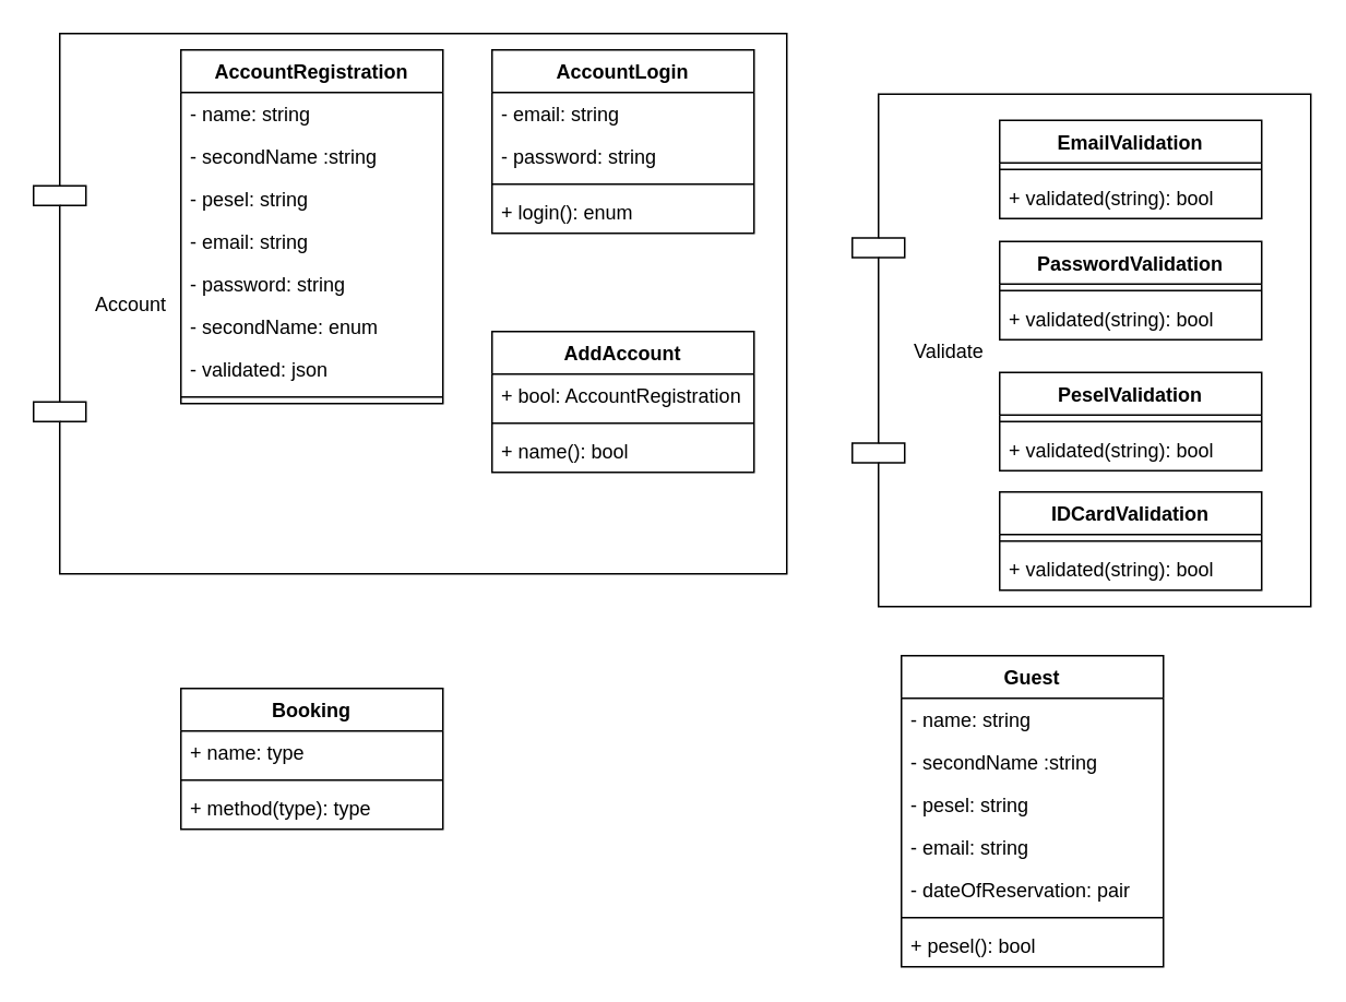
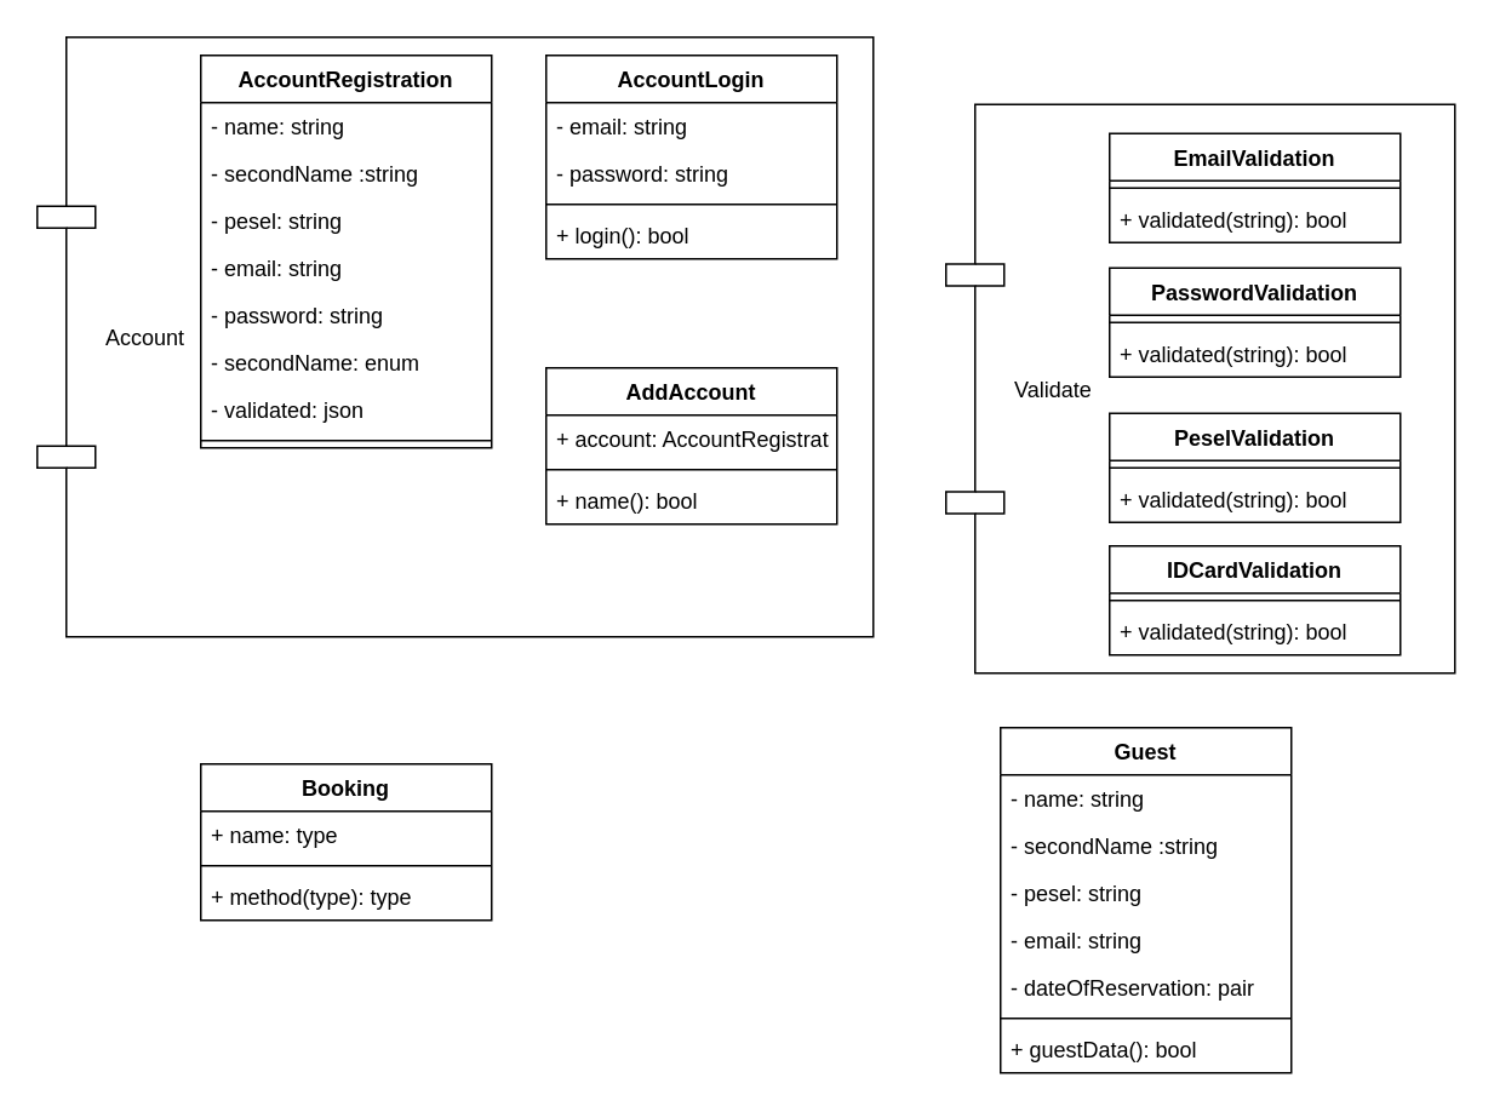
- <mxCell id="17" value="+ login(): enum" style="text;strokeColor=none;fillColor=none;align=left;verticalAlign=top;spacingLeft=4;spacingRight=4;overflow=hidden;rotatable=0;points=[[0,0.5],[1,0.5]];portConstraint=eastwest;" parent="13" vertex="1"><mxGeometry y="86" width="160" height="26" as="geometry" /></mxCell>
+ <mxCell id="17" value="+ login(): bool" style="text;strokeColor=none;fillColor=none;align=left;verticalAlign=top;spacingLeft=4;spacingRight=4;overflow=hidden;rotatable=0;points=[[0,0.5],[1,0.5]];portConstraint=eastwest;" parent="13" vertex="1"><mxGeometry y="86" width="160" height="26" as="geometry" /></mxCell>
- <mxCell id="25" value="+ bool: AccountRegistration" style="text;strokeColor=none;fillColor=none;align=left;verticalAlign=top;spacingLeft=4;spacingRight=4;overflow=hidden;rotatable=0;points=[[0,0.5],[1,0.5]];portConstraint=eastwest;" parent="24" vertex="1"><mxGeometry y="26" width="160" height="26" as="geometry" /></mxCell>
+ <mxCell id="25" value="+ account: AccountRegistration" style="text;strokeColor=none;fillColor=none;align=left;verticalAlign=top;spacingLeft=4;spacingRight=4;overflow=hidden;rotatable=0;points=[[0,0.5],[1,0.5]];portConstraint=eastwest;" parent="24" vertex="1"><mxGeometry y="26" width="160" height="26" as="geometry" /></mxCell>
- <mxCell id="42" value="+ pesel(): bool" style="text;strokeColor=none;fillColor=none;align=left;verticalAlign=top;spacingLeft=4;spacingRight=4;overflow=hidden;rotatable=0;points=[[0,0.5],[1,0.5]];portConstraint=eastwest;" vertex="1" parent="35"><mxGeometry y="164" width="160" height="26" as="geometry" /></mxCell>
+ <mxCell id="42" value="+ guestData(): bool" style="text;strokeColor=none;fillColor=none;align=left;verticalAlign=top;spacingLeft=4;spacingRight=4;overflow=hidden;rotatable=0;points=[[0,0.5],[1,0.5]];portConstraint=eastwest;" vertex="1" parent="35"><mxGeometry y="164" width="160" height="26" as="geometry" /></mxCell>
